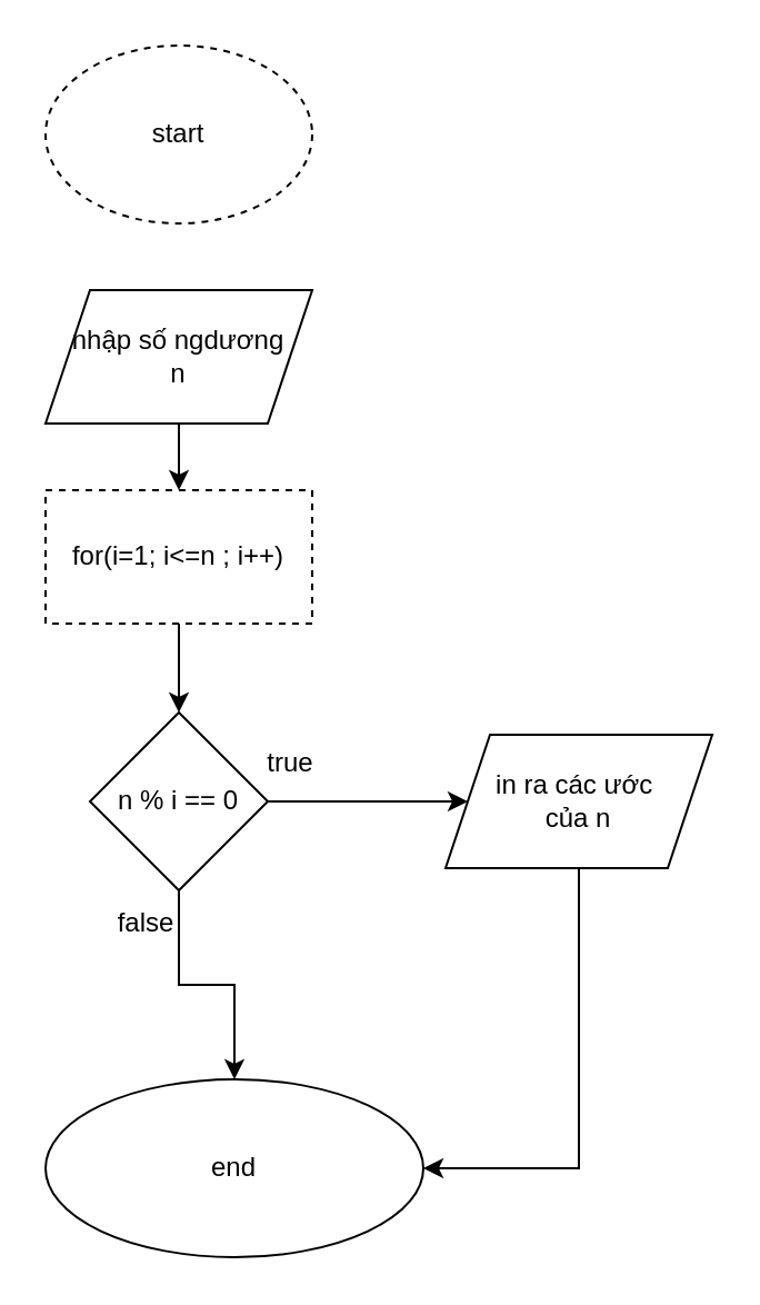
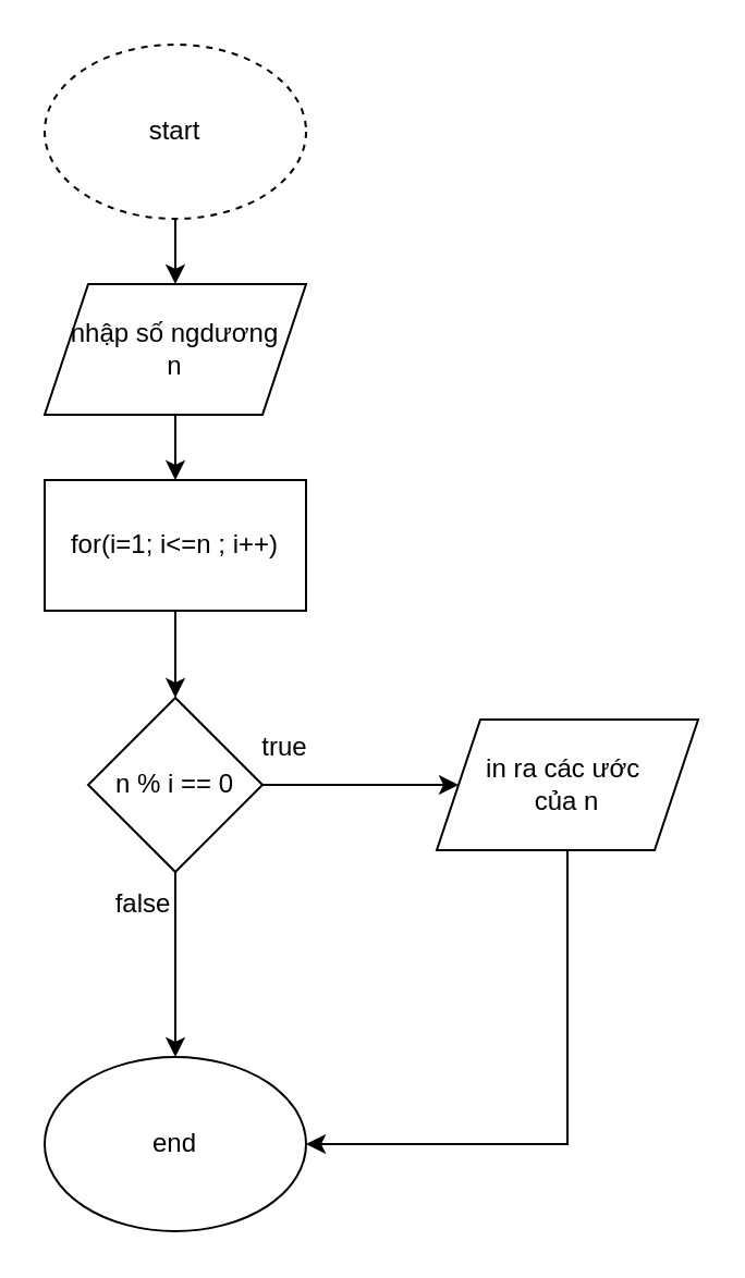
+ <mxCell id="2" value="" style="edgeStyle=orthogonalEdgeStyle;rounded=0;orthogonalLoop=1;jettySize=auto;html=1;" edge="1" parent="1" source="3" target="6"><mxGeometry relative="1" as="geometry" /></mxCell>
- <mxCell id="8" value="for(i=1; i&amp;lt;=n ; i++)" style="rounded=0;whiteSpace=wrap;html=1;dashed=1;" vertex="1" parent="1"><mxGeometry x="20" y="220" width="120" height="60" as="geometry" /></mxCell>
+ <mxCell id="8" value="for(i=1; i&amp;lt;=n ; i++)" style="rounded=0;whiteSpace=wrap;html=1;" vertex="1" parent="1"><mxGeometry x="20" y="220" width="120" height="60" as="geometry" /></mxCell>
- <mxCell id="4" value="end" style="ellipse;whiteSpace=wrap;html=1;" vertex="1" parent="1"><mxGeometry x="20" y="485" width="170" height="80" as="geometry" /></mxCell>
+ <mxCell id="4" value="end" style="ellipse;whiteSpace=wrap;html=1;" vertex="1" parent="1"><mxGeometry x="20" y="485" width="120" height="80" as="geometry" /></mxCell>
